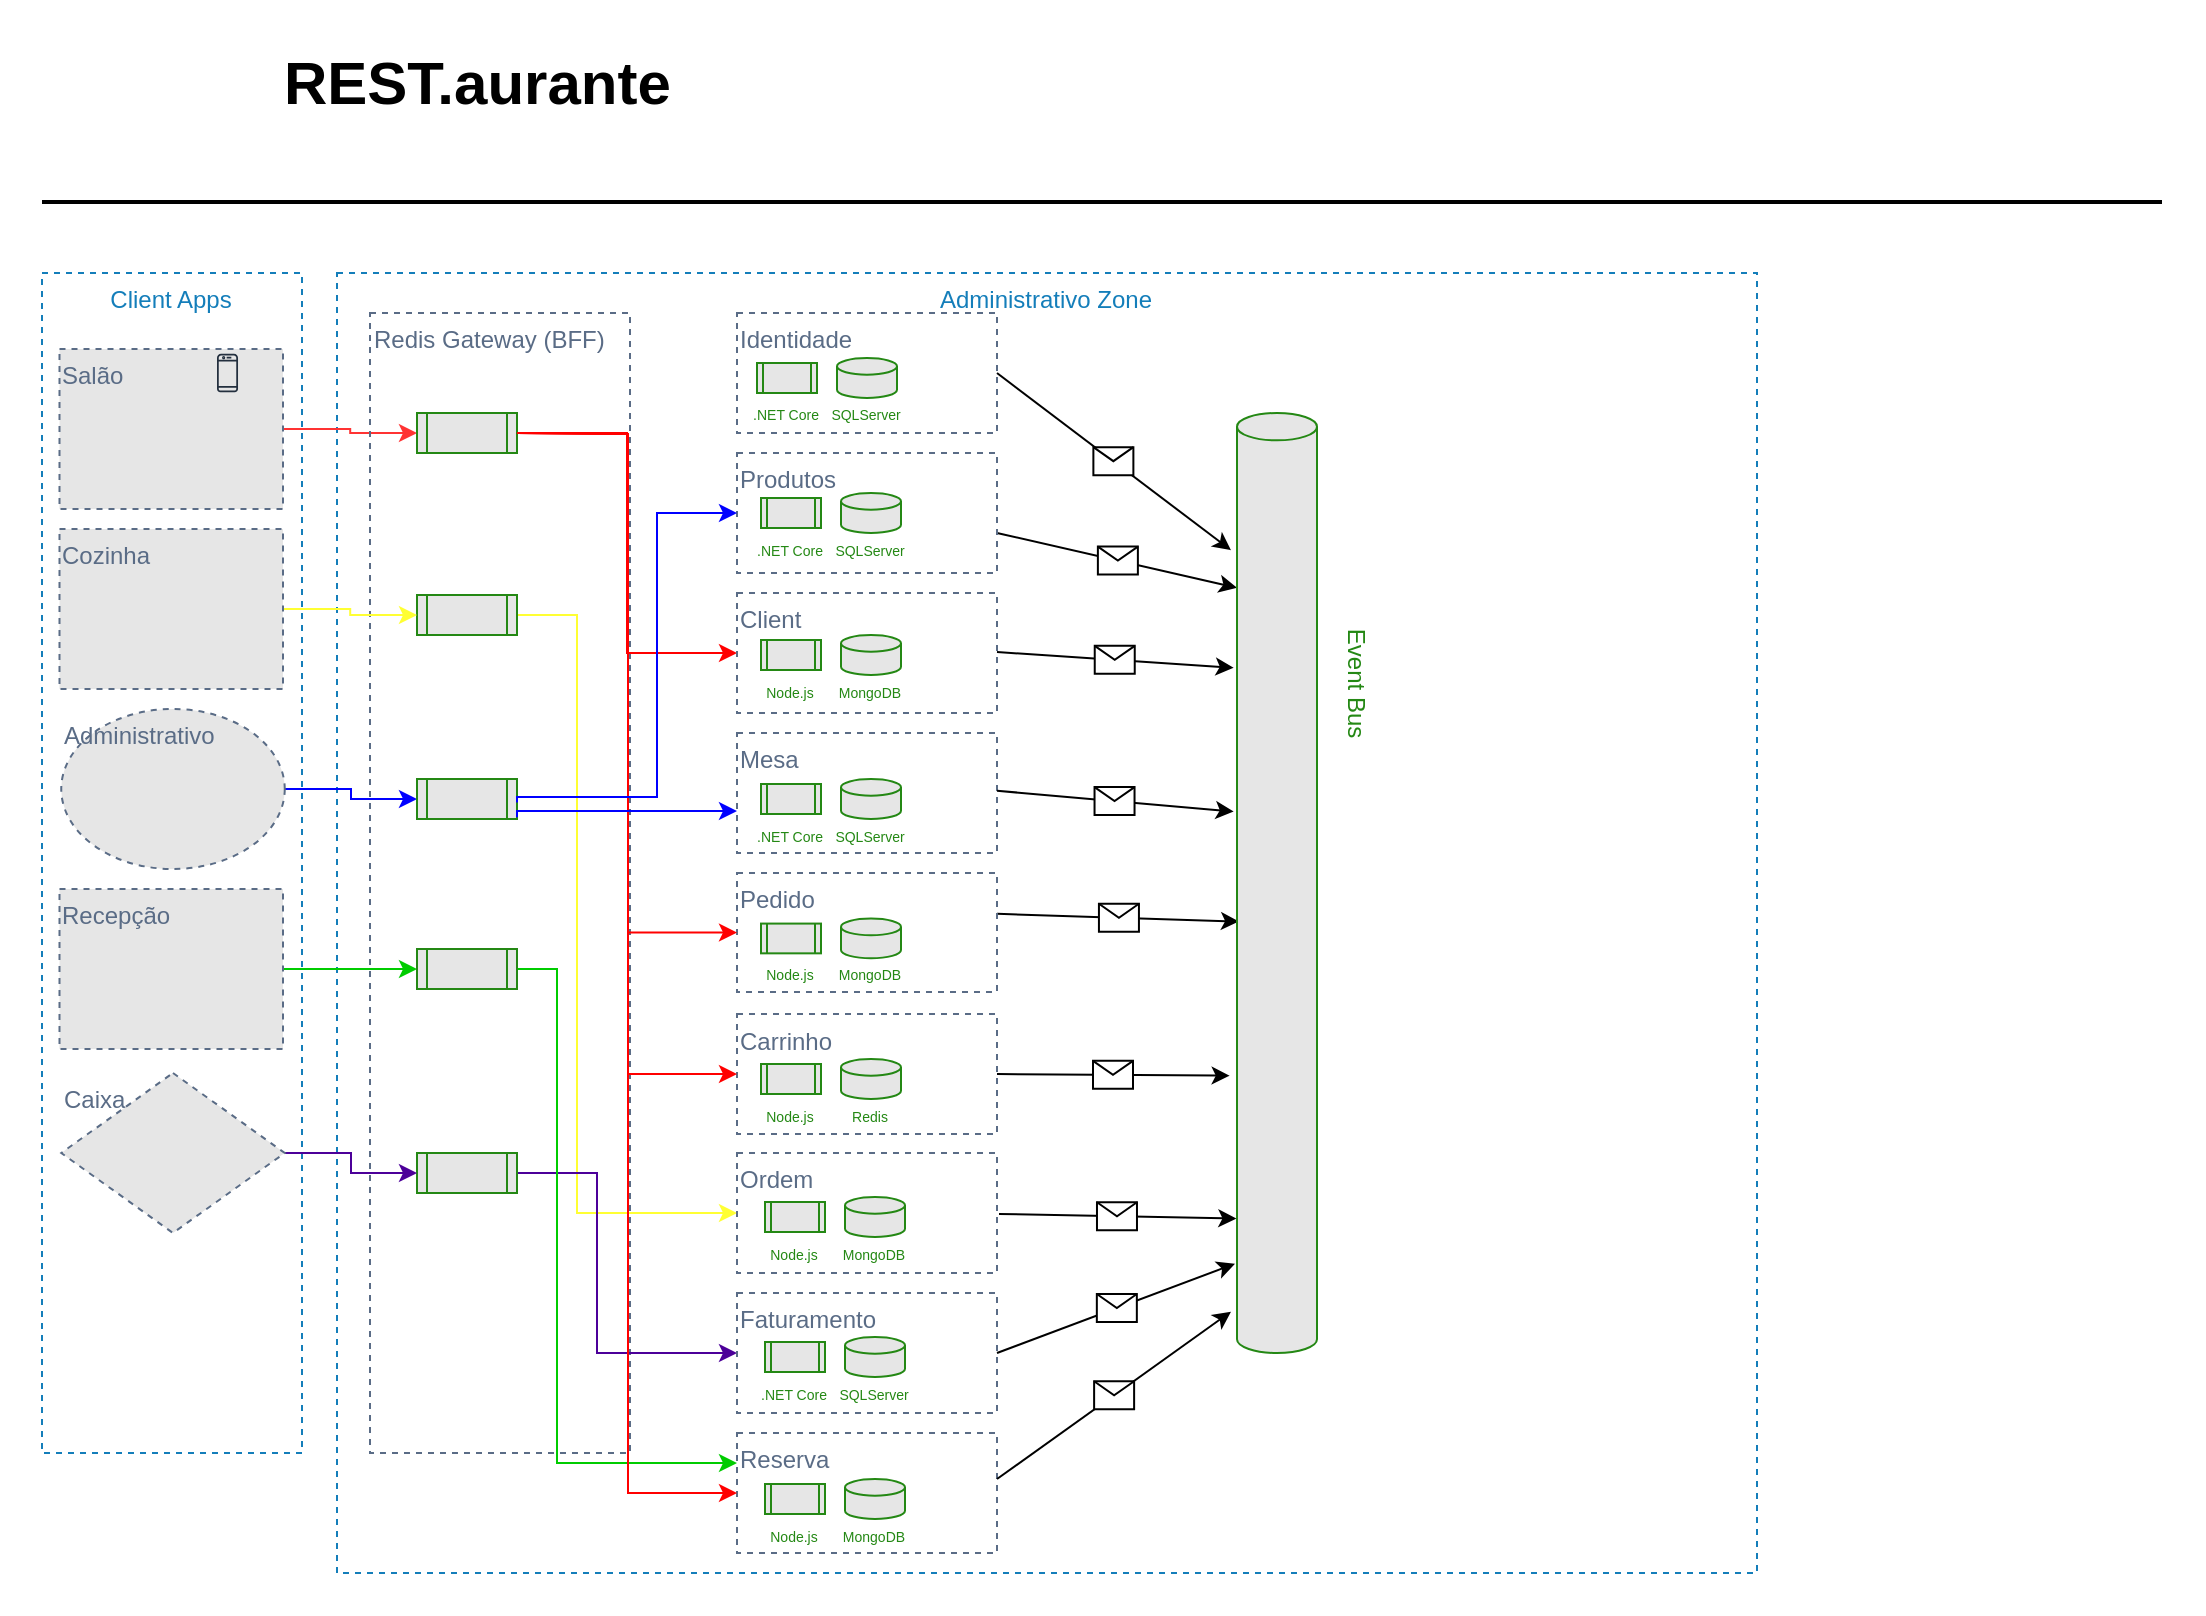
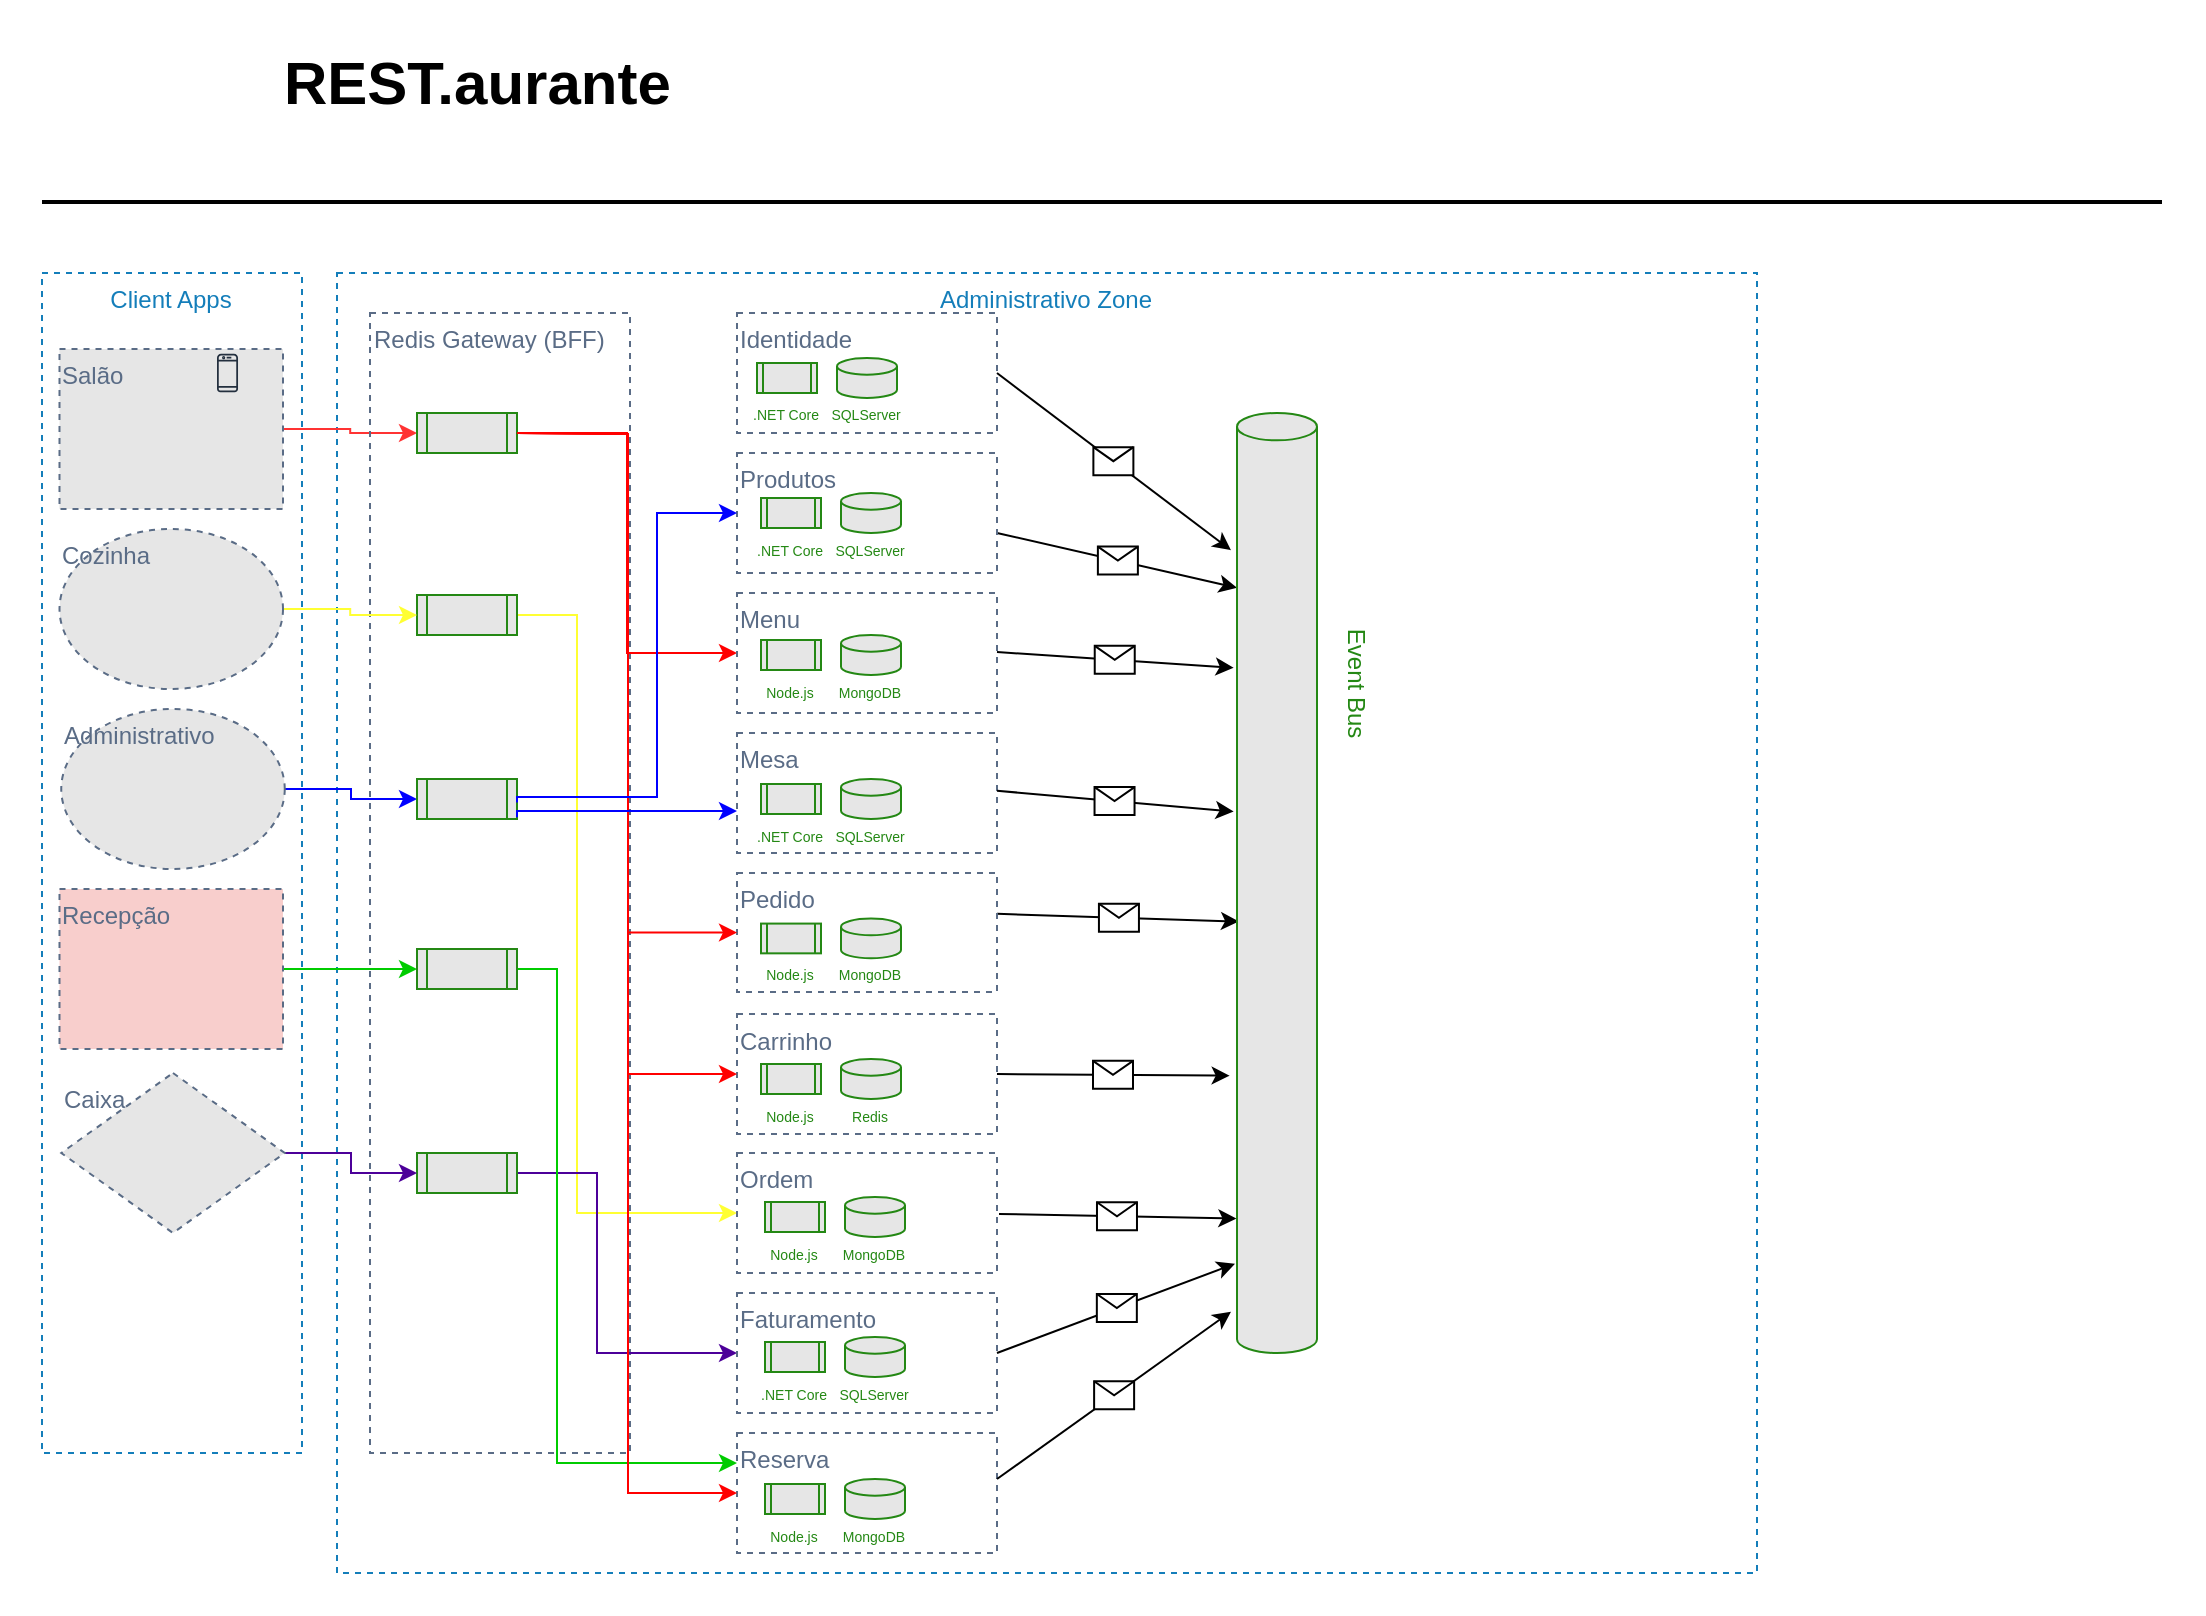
- <mxCell id="87" value="Cozinha" style="strokeColor=#5A6C86;dashed=1;verticalAlign=top;fontStyle=0;fontColor=#5A6C86;shadow=0;sketch=0;align=left;html=1;fillColor=#E6E6E6;" vertex="1" parent="1"><mxGeometry x="29.25" y="264" width="111.75" height="80" as="geometry" /></mxCell>
+ <mxCell id="87" value="Cozinha" style="ellipse;strokeColor=#5A6C86;dashed=1;verticalAlign=top;fontStyle=0;fontColor=#5A6C86;shadow=0;sketch=0;align=left;html=1;fillColor=#E6E6E6;" vertex="1" parent="1"><mxGeometry x="29.25" y="264" width="111.75" height="80" as="geometry" /></mxCell>
- <mxCell id="64" value="Client" style="fillColor=none;strokeColor=#5A6C86;dashed=1;verticalAlign=top;fontStyle=0;fontColor=#5A6C86;shadow=0;sketch=0;align=left;html=1;" vertex="1" parent="63"><mxGeometry width="130" height="60" as="geometry" /></mxCell>
+ <mxCell id="64" value="Menu" style="fillColor=none;strokeColor=#5A6C86;dashed=1;verticalAlign=top;fontStyle=0;fontColor=#5A6C86;shadow=0;sketch=0;align=left;html=1;" vertex="1" parent="63"><mxGeometry width="130" height="60" as="geometry" /></mxCell>
- <mxCell id="91" value="Recepção" style="strokeColor=#5A6C86;dashed=1;verticalAlign=top;fontStyle=0;fontColor=#5A6C86;shadow=0;sketch=0;align=left;html=1;fillColor=#E6E6E6;" vertex="1" parent="1"><mxGeometry x="29.25" y="444" width="111.75" height="80" as="geometry" /></mxCell>
+ <mxCell id="91" value="Recepção" style="strokeColor=#5A6C86;dashed=1;verticalAlign=top;fontStyle=0;fontColor=#5A6C86;shadow=0;sketch=0;align=left;html=1;fillColor=#f8cecc;" vertex="1" parent="1"><mxGeometry x="29.25" y="444" width="111.75" height="80" as="geometry" /></mxCell>
